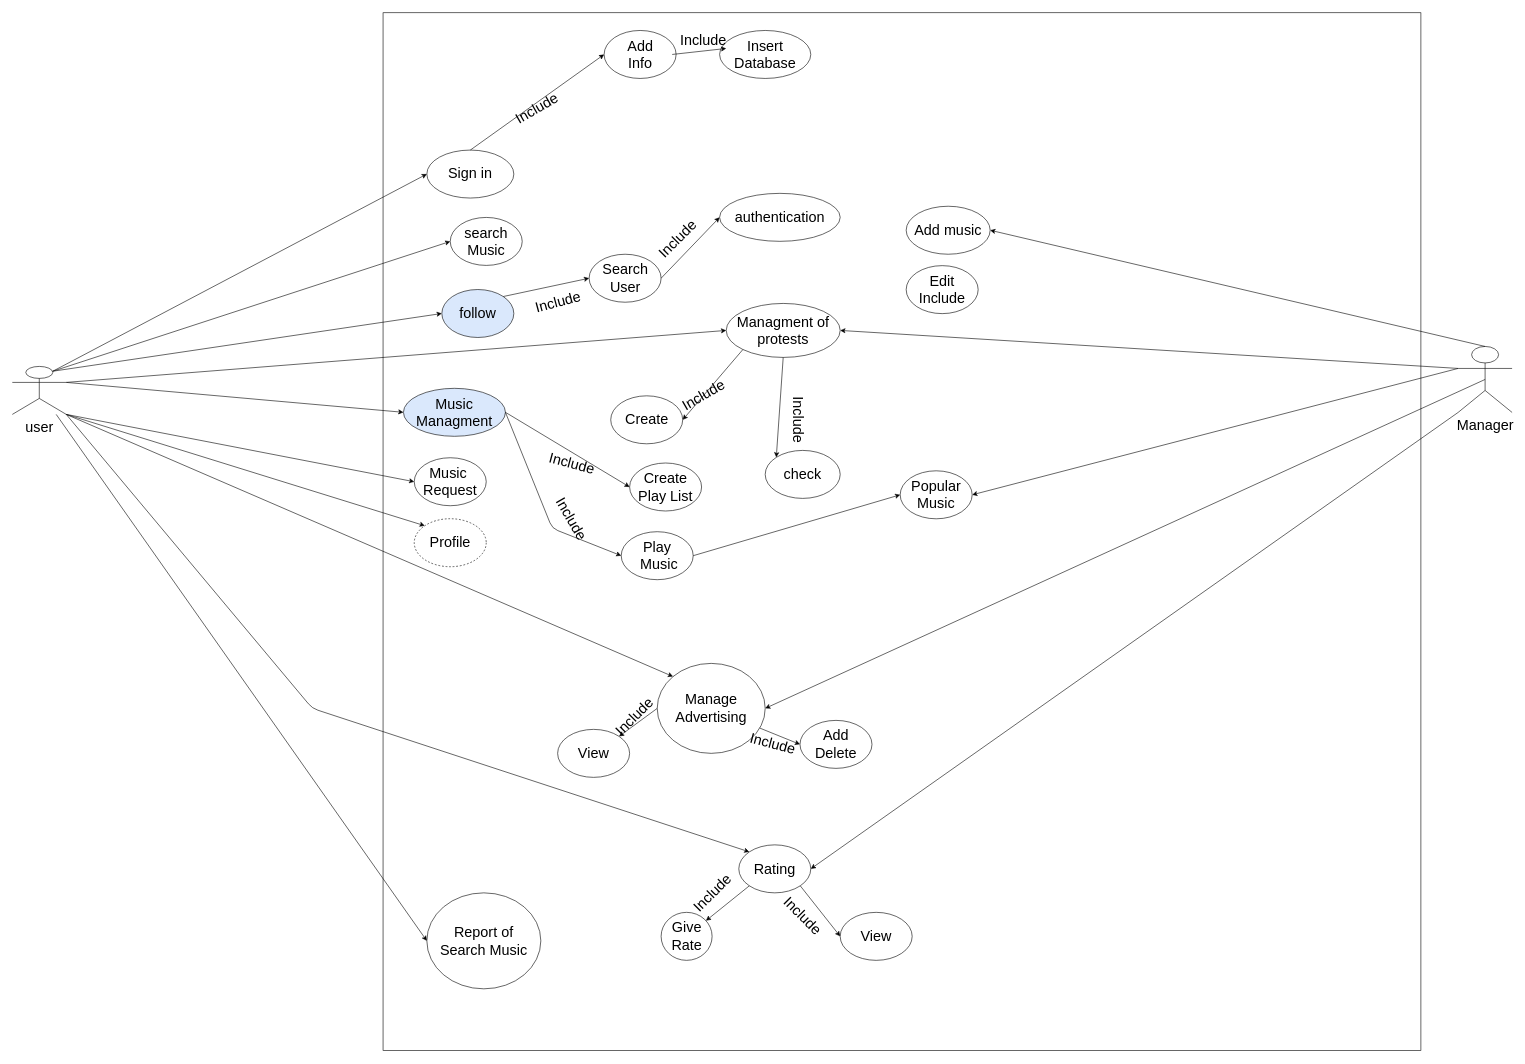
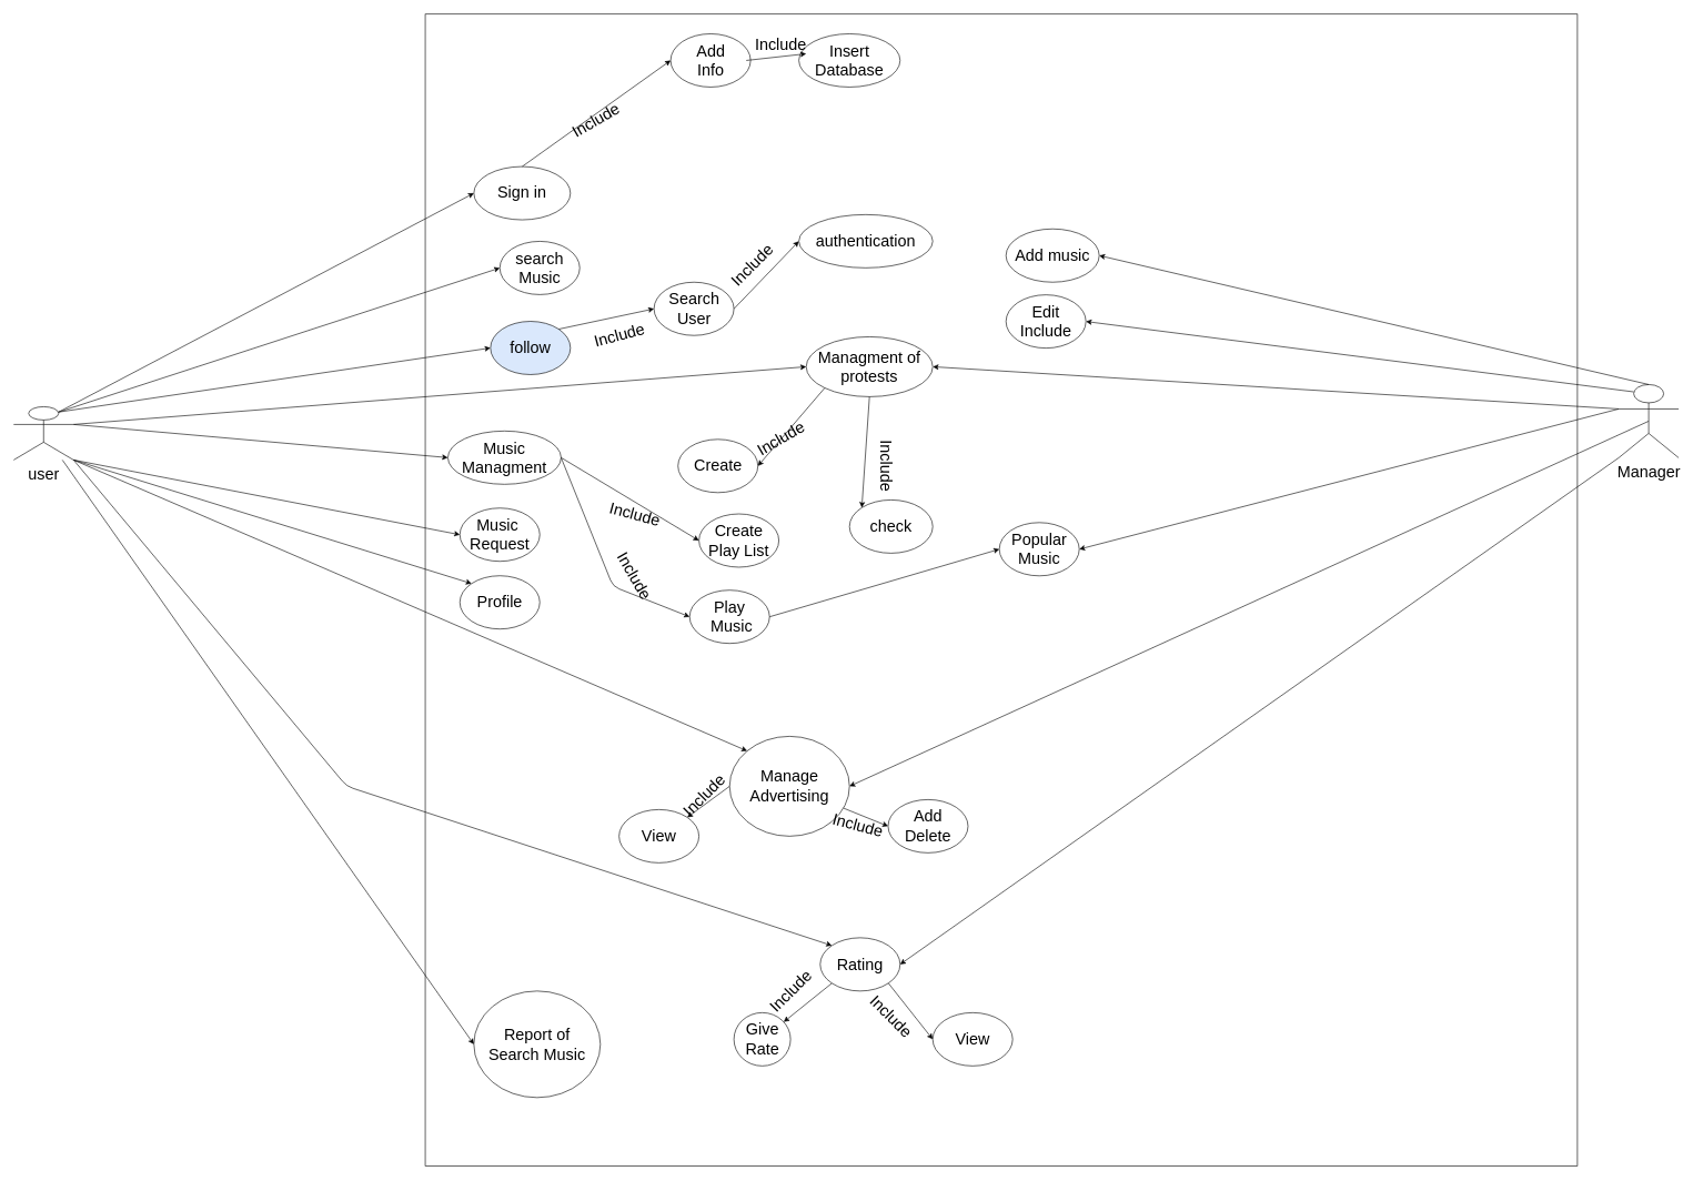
+ <mxCell id="42" value="" style="endArrow=classic;html=1;exitX=0.25;exitY=0.1;exitDx=0;exitDy=0;exitPerimeter=0;entryX=1;entryY=0.5;entryDx=0;entryDy=0;" parent="1" source="3" target="12" edge="1"><mxGeometry width="50" height="50" relative="1" as="geometry"><mxPoint x="1740" y="590" as="sourcePoint" /><mxPoint x="1790" y="540" as="targetPoint" /></mxGeometry></mxCell>
- <mxCell id="8" value="&lt;span style=&quot;font-size: 24px&quot;&gt;Music&lt;br&gt;Managment&lt;br&gt;&lt;/span&gt;" style="ellipse;whiteSpace=wrap;html=1;fillColor=#dae8fc;" parent="1" vertex="1"><mxGeometry x="672" y="646.5" width="170" height="80" as="geometry" /></mxCell>
+ <mxCell id="8" value="&lt;span style=&quot;font-size: 24px&quot;&gt;Music&lt;br&gt;Managment&lt;br&gt;&lt;/span&gt;" style="ellipse;whiteSpace=wrap;html=1;" parent="1" vertex="1"><mxGeometry x="672" y="646.5" width="170" height="80" as="geometry" /></mxCell>
- <mxCell id="10" value="&lt;font style=&quot;font-size: 24px&quot;&gt;Profile&lt;/font&gt;" style="ellipse;whiteSpace=wrap;html=1;dashed=1;" parent="1" vertex="1"><mxGeometry x="690" y="863.857" width="120" height="80" as="geometry" /></mxCell>
+ <mxCell id="10" value="&lt;font style=&quot;font-size: 24px&quot;&gt;Profile&lt;/font&gt;" style="ellipse;whiteSpace=wrap;html=1;" parent="1" vertex="1"><mxGeometry x="690" y="863.857" width="120" height="80" as="geometry" /></mxCell>
